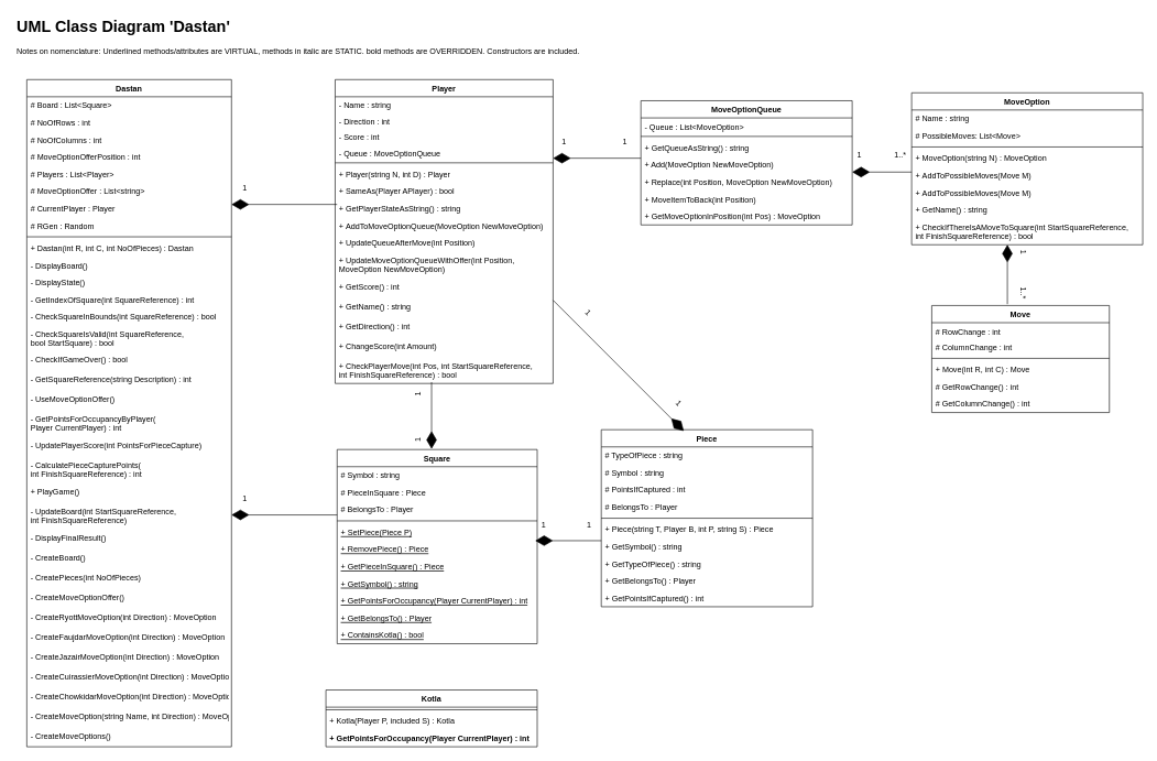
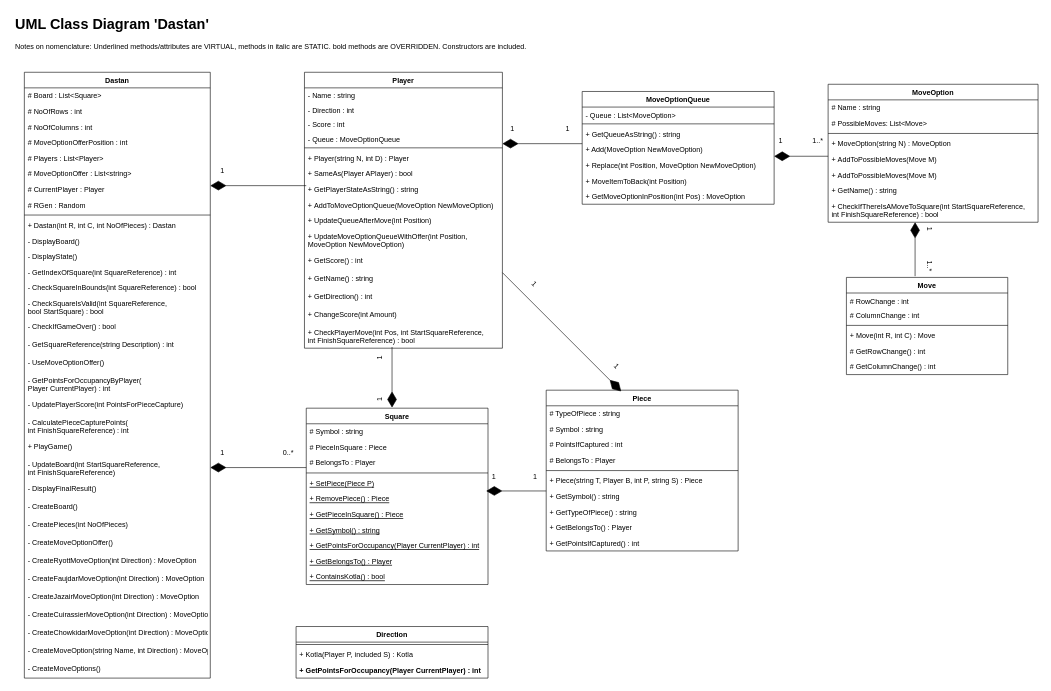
+ <mxCell id="86" value="0..*" style="text;html=1;strokeColor=none;fillColor=none;align=center;verticalAlign=middle;whiteSpace=wrap;rounded=0;" vertex="1" parent="83"><mxGeometry x="116.364" width="29.091" height="30" as="geometry" /></mxCell>
- <mxCell id="113" value="Kotla" style="swimlane;fontStyle=1;align=center;verticalAlign=top;childLayout=stackLayout;horizontal=1;startSize=26;horizontalStack=0;resizeParent=1;resizeParentMax=0;resizeLast=0;collapsible=1;marginBottom=0;fillColor=#FFFFFF;" vertex="1" parent="1"><mxGeometry x="493" y="1044" width="320" height="86" as="geometry" /></mxCell>
+ <mxCell id="113" value="Direction" style="swimlane;fontStyle=1;align=center;verticalAlign=top;childLayout=stackLayout;horizontal=1;startSize=26;horizontalStack=0;resizeParent=1;resizeParentMax=0;resizeLast=0;collapsible=1;marginBottom=0;fillColor=#FFFFFF;" vertex="1" parent="1"><mxGeometry x="493" y="1044" width="320" height="86" as="geometry" /></mxCell>
